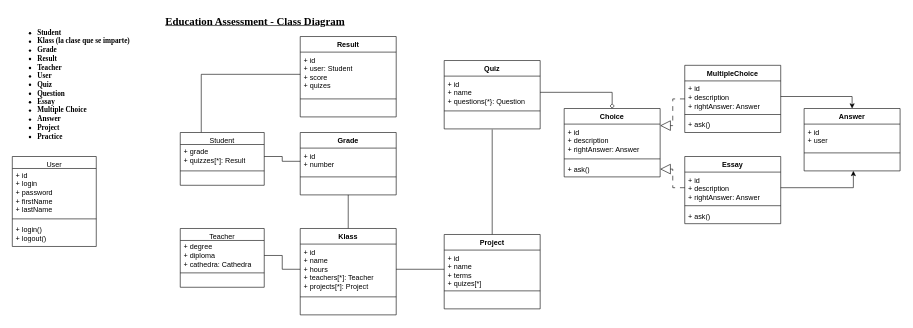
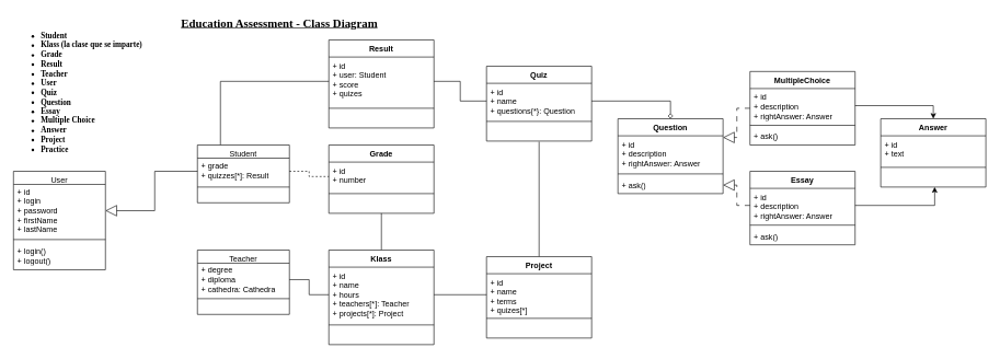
+ <mxCell id="37" style="edgeStyle=orthogonalEdgeStyle;rounded=0;orthogonalLoop=1;jettySize=auto;html=1;entryX=0;entryY=0.5;entryDx=0;entryDy=0;endArrow=none;endFill=0;" edge="1" parent="1" source="28" target="34"><mxGeometry relative="1" as="geometry" /></mxCell>
- <mxCell id="44" value="Choice" style="swimlane;fontStyle=1;align=center;verticalAlign=top;childLayout=stackLayout;horizontal=1;startSize=26;horizontalStack=0;resizeParent=1;resizeParentMax=0;resizeLast=0;collapsible=1;marginBottom=0;whiteSpace=wrap;html=1;" vertex="1" parent="1"><mxGeometry x="940" y="180" width="160" height="114" as="geometry" /></mxCell>
+ <mxCell id="44" value="Question" style="swimlane;fontStyle=1;align=center;verticalAlign=top;childLayout=stackLayout;horizontal=1;startSize=26;horizontalStack=0;resizeParent=1;resizeParentMax=0;resizeLast=0;collapsible=1;marginBottom=0;whiteSpace=wrap;html=1;" vertex="1" parent="1"><mxGeometry x="940" y="180" width="160" height="114" as="geometry" /></mxCell>
- <mxCell id="60" value="+ id&lt;br&gt;+ user" style="text;strokeColor=none;fillColor=none;align=left;verticalAlign=top;spacingLeft=4;spacingRight=4;overflow=hidden;rotatable=0;points=[[0,0.5],[1,0.5]];portConstraint=eastwest;whiteSpace=wrap;html=1;" vertex="1" parent="59"><mxGeometry y="26" width="160" height="44" as="geometry" /></mxCell>
+ <mxCell id="60" value="+ id&lt;br&gt;+ text" style="text;strokeColor=none;fillColor=none;align=left;verticalAlign=top;spacingLeft=4;spacingRight=4;overflow=hidden;rotatable=0;points=[[0,0.5],[1,0.5]];portConstraint=eastwest;whiteSpace=wrap;html=1;" vertex="1" parent="59"><mxGeometry y="26" width="160" height="44" as="geometry" /></mxCell>
- <mxCell id="31" style="edgeStyle=orthogonalEdgeStyle;rounded=0;orthogonalLoop=1;jettySize=auto;html=1;exitX=1;exitY=0.5;exitDx=0;exitDy=0;entryX=0;entryY=0.5;entryDx=0;entryDy=0;endArrow=none;endFill=0;" edge="1" parent="1" source="10" target="19"><mxGeometry relative="1" as="geometry" /></mxCell>
+ <mxCell id="31" style="edgeStyle=orthogonalEdgeStyle;rounded=0;orthogonalLoop=1;jettySize=auto;html=1;exitX=1;exitY=0.5;exitDx=0;exitDy=0;entryX=0;entryY=0.5;entryDx=0;entryDy=0;endArrow=none;endFill=0;dashed=1;" edge="1" parent="1" source="10" target="19"><mxGeometry relative="1" as="geometry" /></mxCell>
+ <mxCell id="17" style="edgeStyle=orthogonalEdgeStyle;rounded=0;orthogonalLoop=1;jettySize=auto;html=1;entryX=1;entryY=0.5;entryDx=0;entryDy=0;endArrow=block;endFill=0;endSize=15;" edge="1" parent="1" source="10" target="5"><mxGeometry relative="1" as="geometry" /></mxCell>
